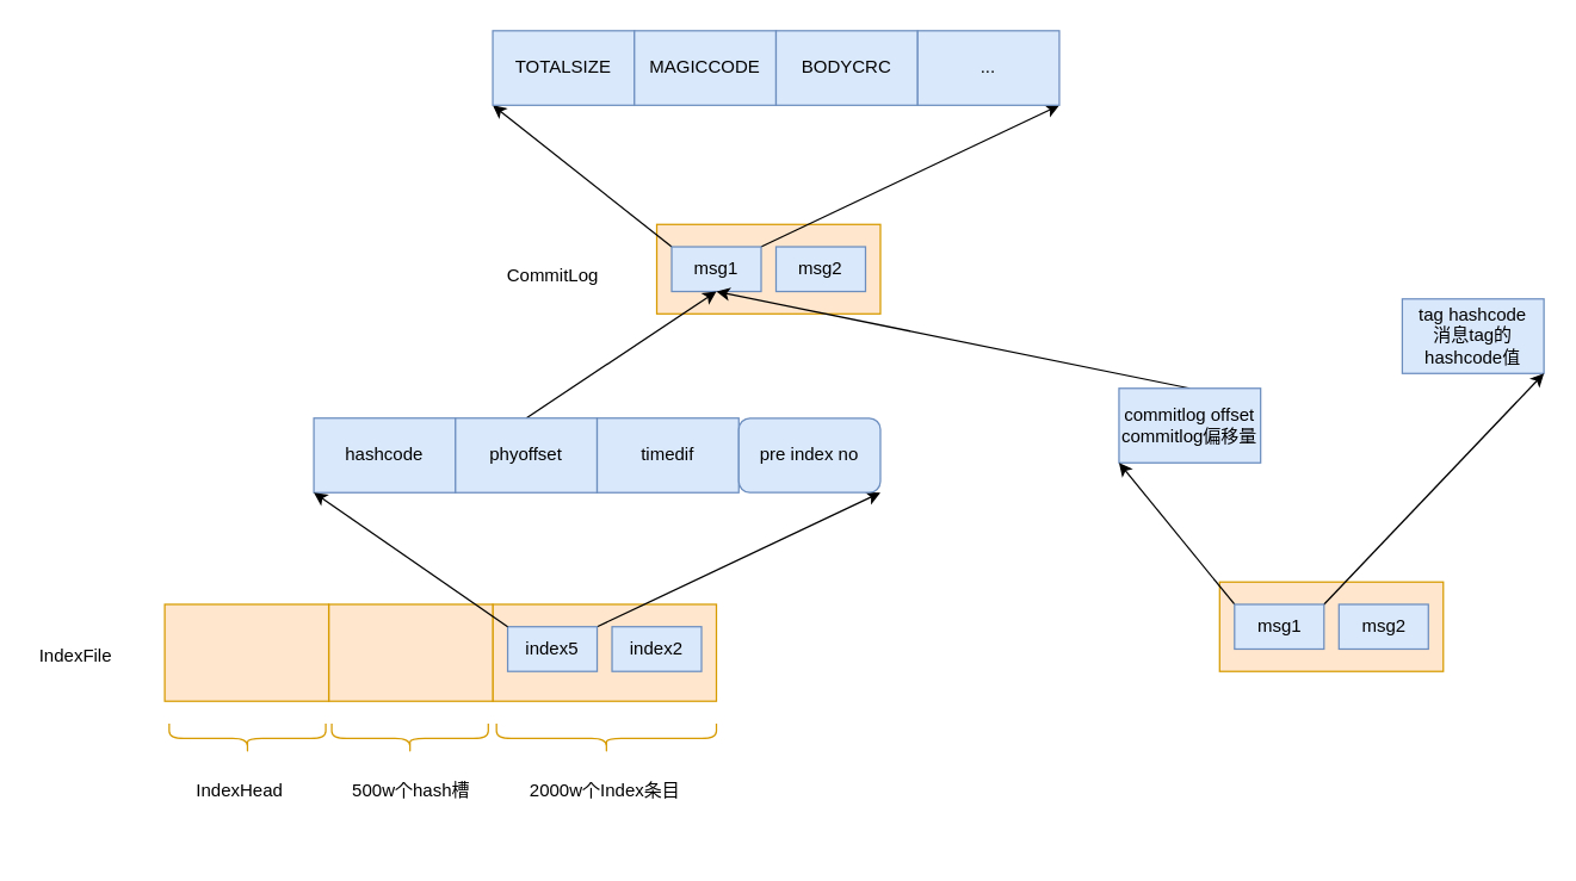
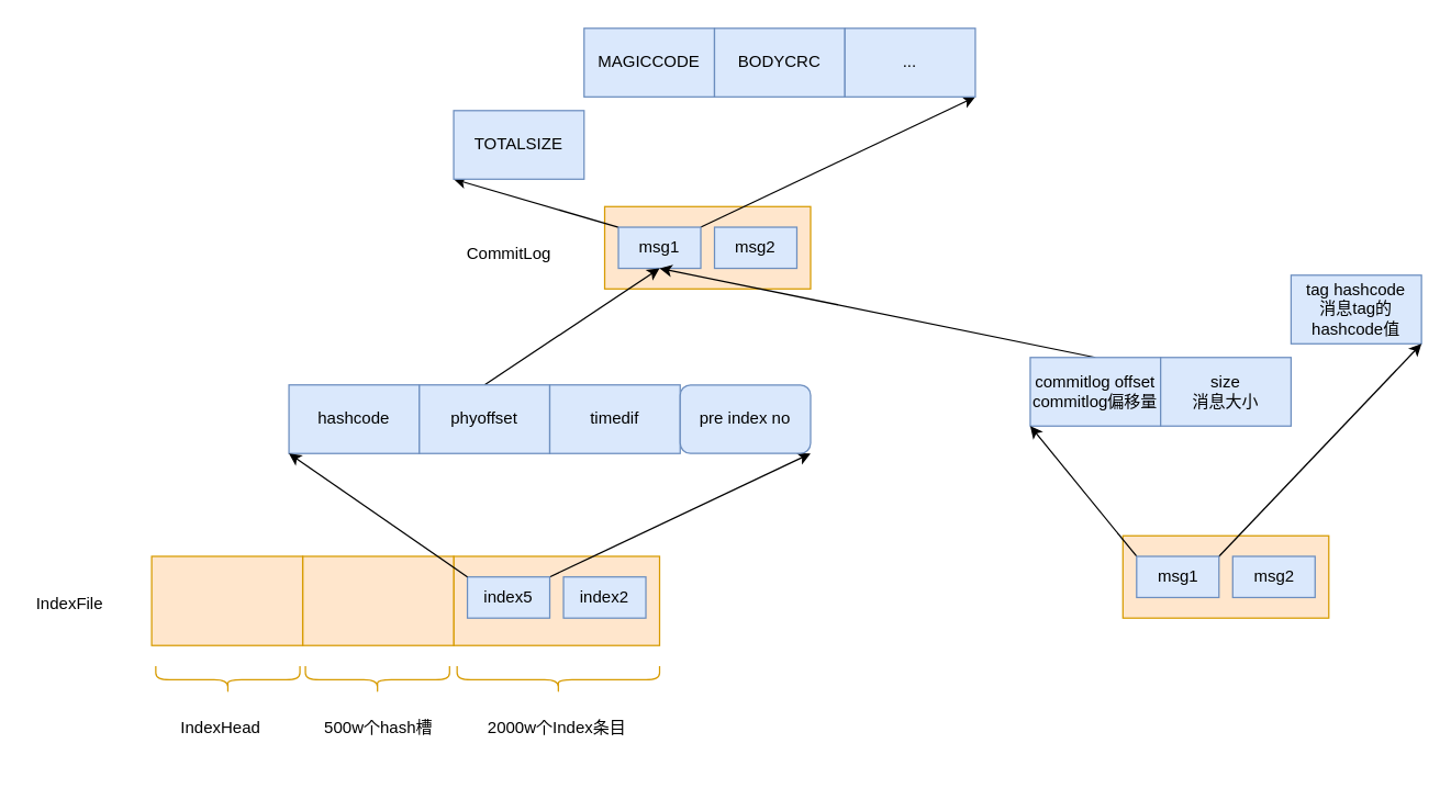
- <mxCell id="8" value="TOTALSIZE" style="rounded=0;whiteSpace=wrap;html=1;fillColor=#dae8fc;strokeColor=#6c8ebf;" vertex="1" parent="1"><mxGeometry x="330" width="95" height="50" as="geometry" y="20" /></mxCell>
+ <mxCell id="8" value="TOTALSIZE" style="rounded=0;whiteSpace=wrap;html=1;fillColor=#dae8fc;strokeColor=#6c8ebf;" vertex="1" parent="1"><mxGeometry x="330" y="80" width="95" height="50" as="geometry" /></mxCell>
+ <mxCell id="15" value="size&lt;br&gt;消息大小" style="rounded=0;whiteSpace=wrap;html=1;fillColor=#dae8fc;strokeColor=#6c8ebf;" vertex="1" parent="1"><mxGeometry x="845" y="260" width="95" height="50" as="geometry" /></mxCell>
